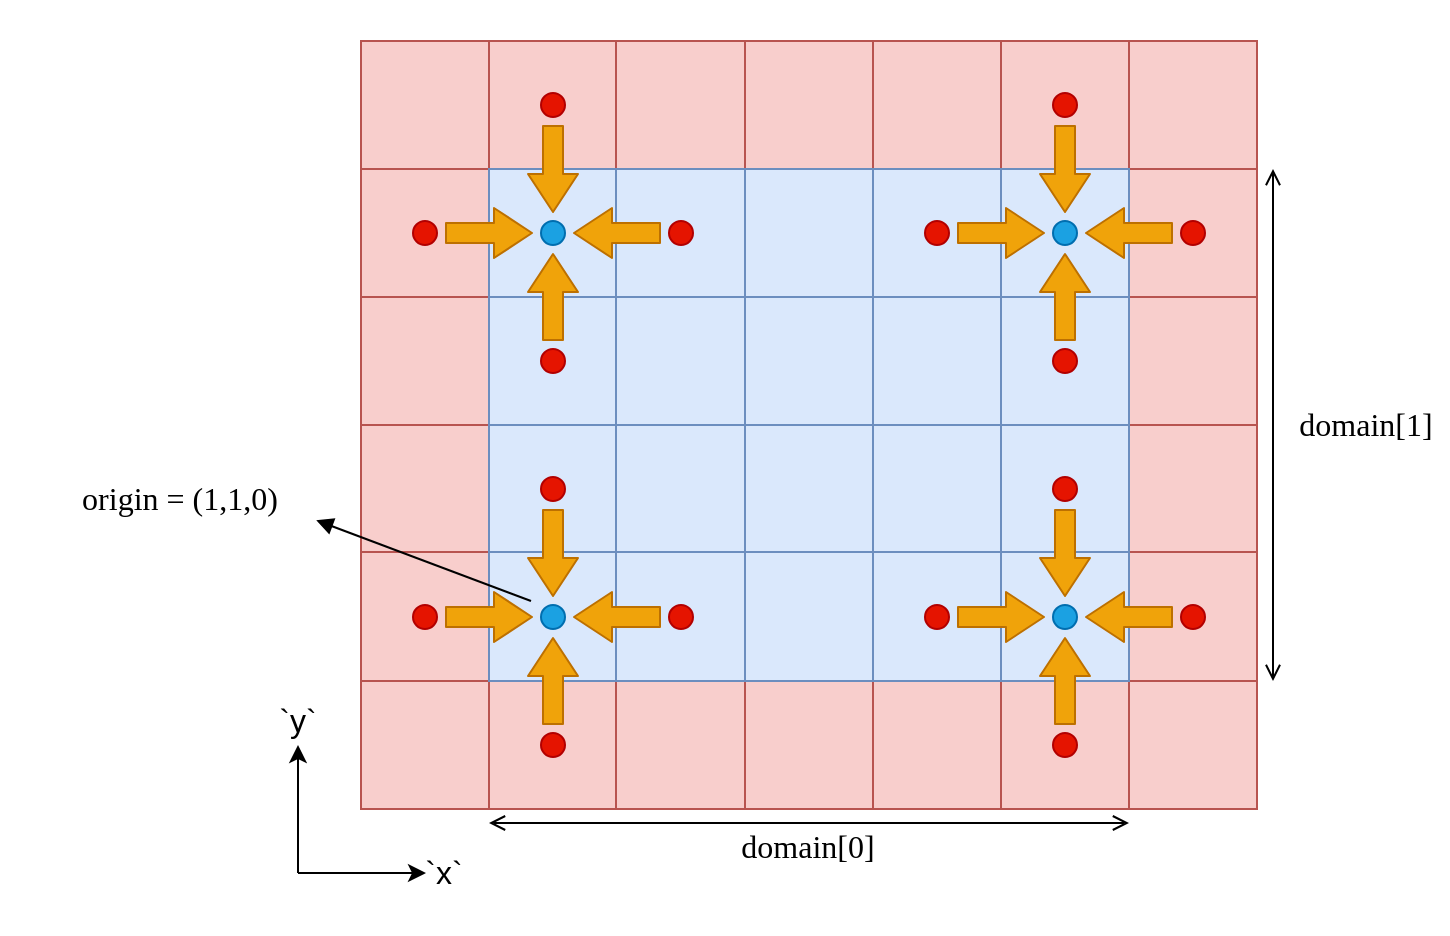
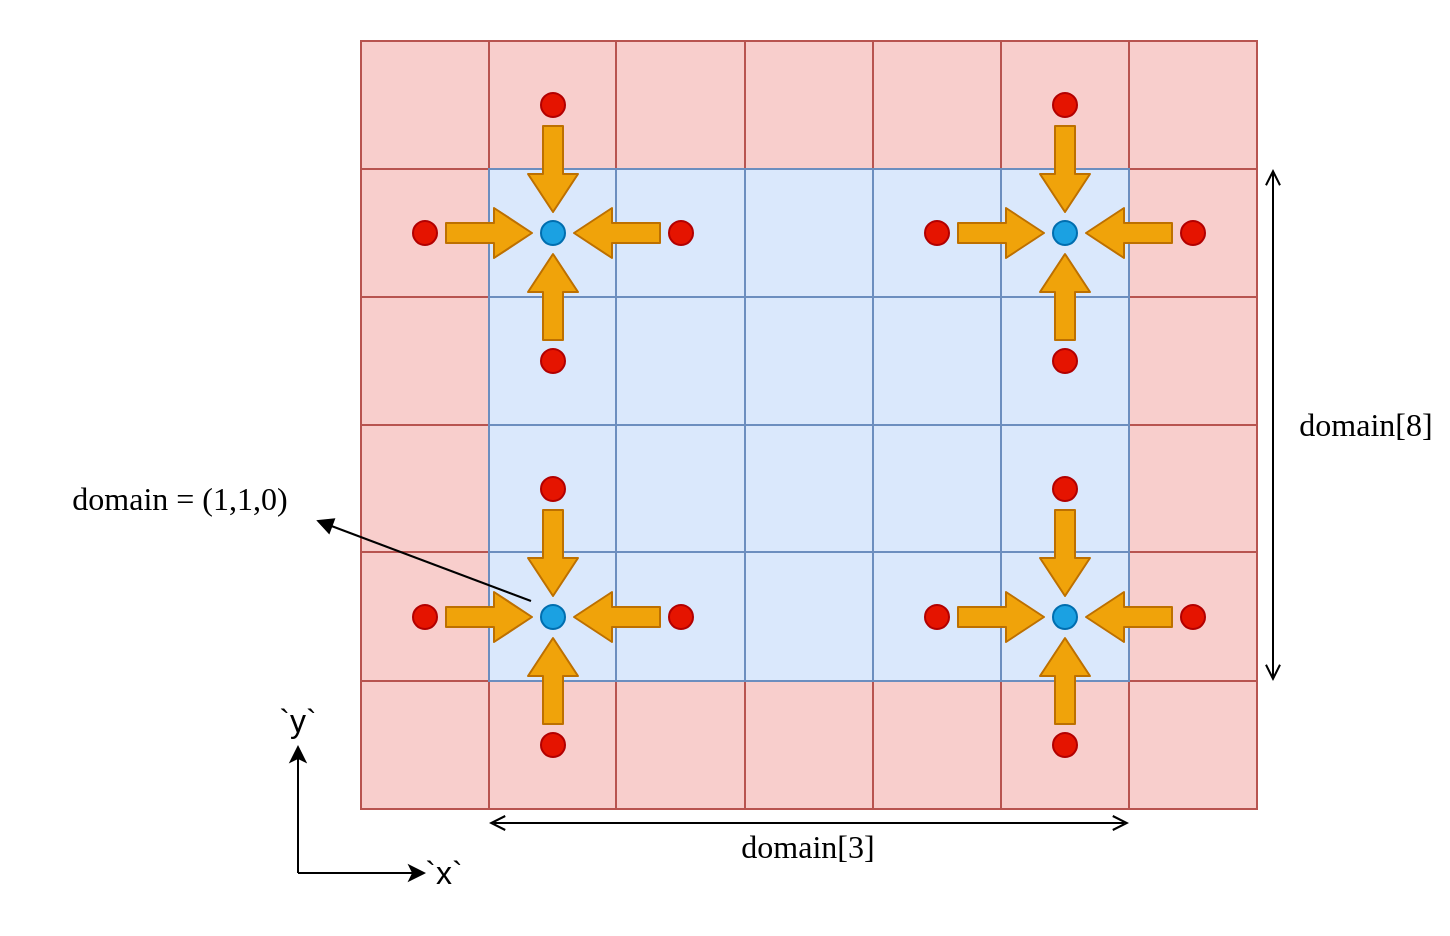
- <mxCell id="70" value="domain[1]" style="text;html=1;strokeColor=none;fillColor=none;align=center;verticalAlign=middle;whiteSpace=wrap;rounded=0;fontFamily=Verdana;fontSize=16;fontColor=#000000;" vertex="1" parent="1"><mxGeometry x="663" y="202" width="40" height="20" as="geometry" /></mxCell>
+ <mxCell id="70" value="domain[8]" style="text;html=1;strokeColor=none;fillColor=none;align=center;verticalAlign=middle;whiteSpace=wrap;rounded=0;fontFamily=Verdana;fontSize=16;fontColor=#000000;" vertex="1" parent="1"><mxGeometry x="663" y="202" width="40" height="20" as="geometry" /></mxCell>
- <mxCell id="65" value="origin = (1,1,0)" style="text;html=1;strokeColor=none;fillColor=none;align=center;verticalAlign=middle;whiteSpace=wrap;rounded=0;fontFamily=Verdana;fontSize=16;fontColor=#000000;" vertex="1" parent="1"><mxGeometry x="20" y="239" width="140" height="20" as="geometry" /></mxCell>
+ <mxCell id="65" value="domain = (1,1,0)" style="text;html=1;strokeColor=none;fillColor=none;align=center;verticalAlign=middle;whiteSpace=wrap;rounded=0;fontFamily=Verdana;fontSize=16;fontColor=#000000;" vertex="1" parent="1"><mxGeometry x="20" y="239" width="140" height="20" as="geometry" /></mxCell>
- <mxCell id="68" value="domain[0]" style="text;html=1;strokeColor=none;fillColor=none;align=center;verticalAlign=middle;whiteSpace=wrap;rounded=0;fontFamily=Verdana;fontSize=16;fontColor=#000000;" vertex="1" parent="1"><mxGeometry x="384" y="413" width="40" height="20" as="geometry" /></mxCell>
+ <mxCell id="68" value="domain[3]" style="text;html=1;strokeColor=none;fillColor=none;align=center;verticalAlign=middle;whiteSpace=wrap;rounded=0;fontFamily=Verdana;fontSize=16;fontColor=#000000;" vertex="1" parent="1"><mxGeometry x="384" y="413" width="40" height="20" as="geometry" /></mxCell>
